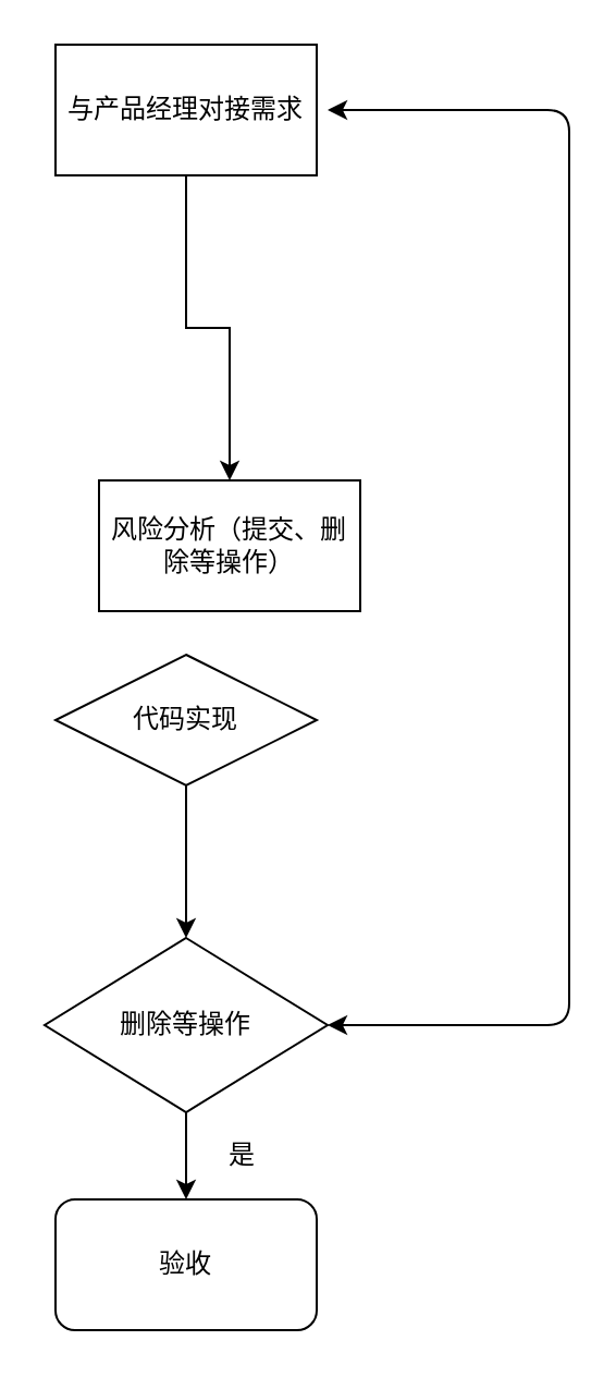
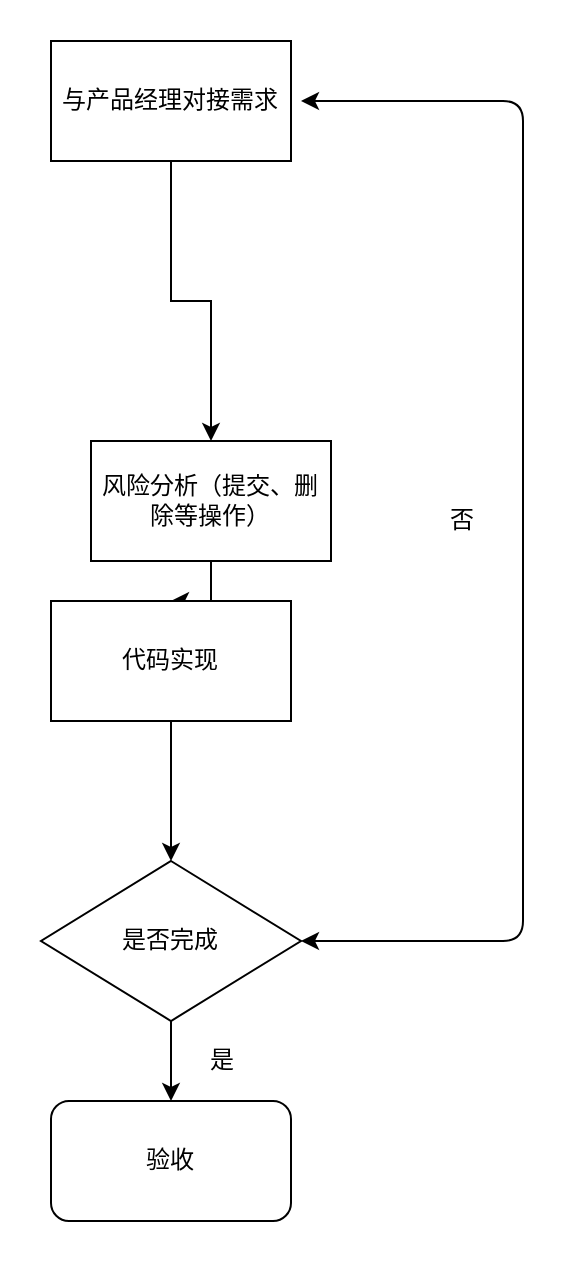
+ <mxCell id="12" value="否" style="text;html=1;strokeColor=none;fillColor=none;align=center;verticalAlign=middle;whiteSpace=wrap;rounded=0;" vertex="1" parent="1"><mxGeometry x="211" y="250" width="40" height="20" as="geometry" /></mxCell>
+ <mxCell id="4" value="" style="edgeStyle=orthogonalEdgeStyle;rounded=0;orthogonalLoop=1;jettySize=auto;html=1;" edge="1" parent="1" source="5" target="7"><mxGeometry relative="1" as="geometry" /></mxCell>
- <mxCell id="7" value="代码实现" style="rhombus;whiteSpace=wrap;html=1;" vertex="1" parent="1"><mxGeometry x="25" y="300" width="120" height="60" as="geometry" /></mxCell>
+ <mxCell id="7" value="代码实现" style="rounded=0;whiteSpace=wrap;html=1;" vertex="1" parent="1"><mxGeometry x="25" y="300" width="120" height="60" as="geometry" /></mxCell>
- <mxCell id="10" value="删除等操作" style="rhombus;whiteSpace=wrap;html=1;rounded=0;" vertex="1" parent="1"><mxGeometry x="20" y="430" width="130" height="80" as="geometry" /></mxCell>
+ <mxCell id="10" value="是否完成" style="rhombus;whiteSpace=wrap;html=1;rounded=0;" vertex="1" parent="1"><mxGeometry x="20" y="430" width="130" height="80" as="geometry" /></mxCell>
